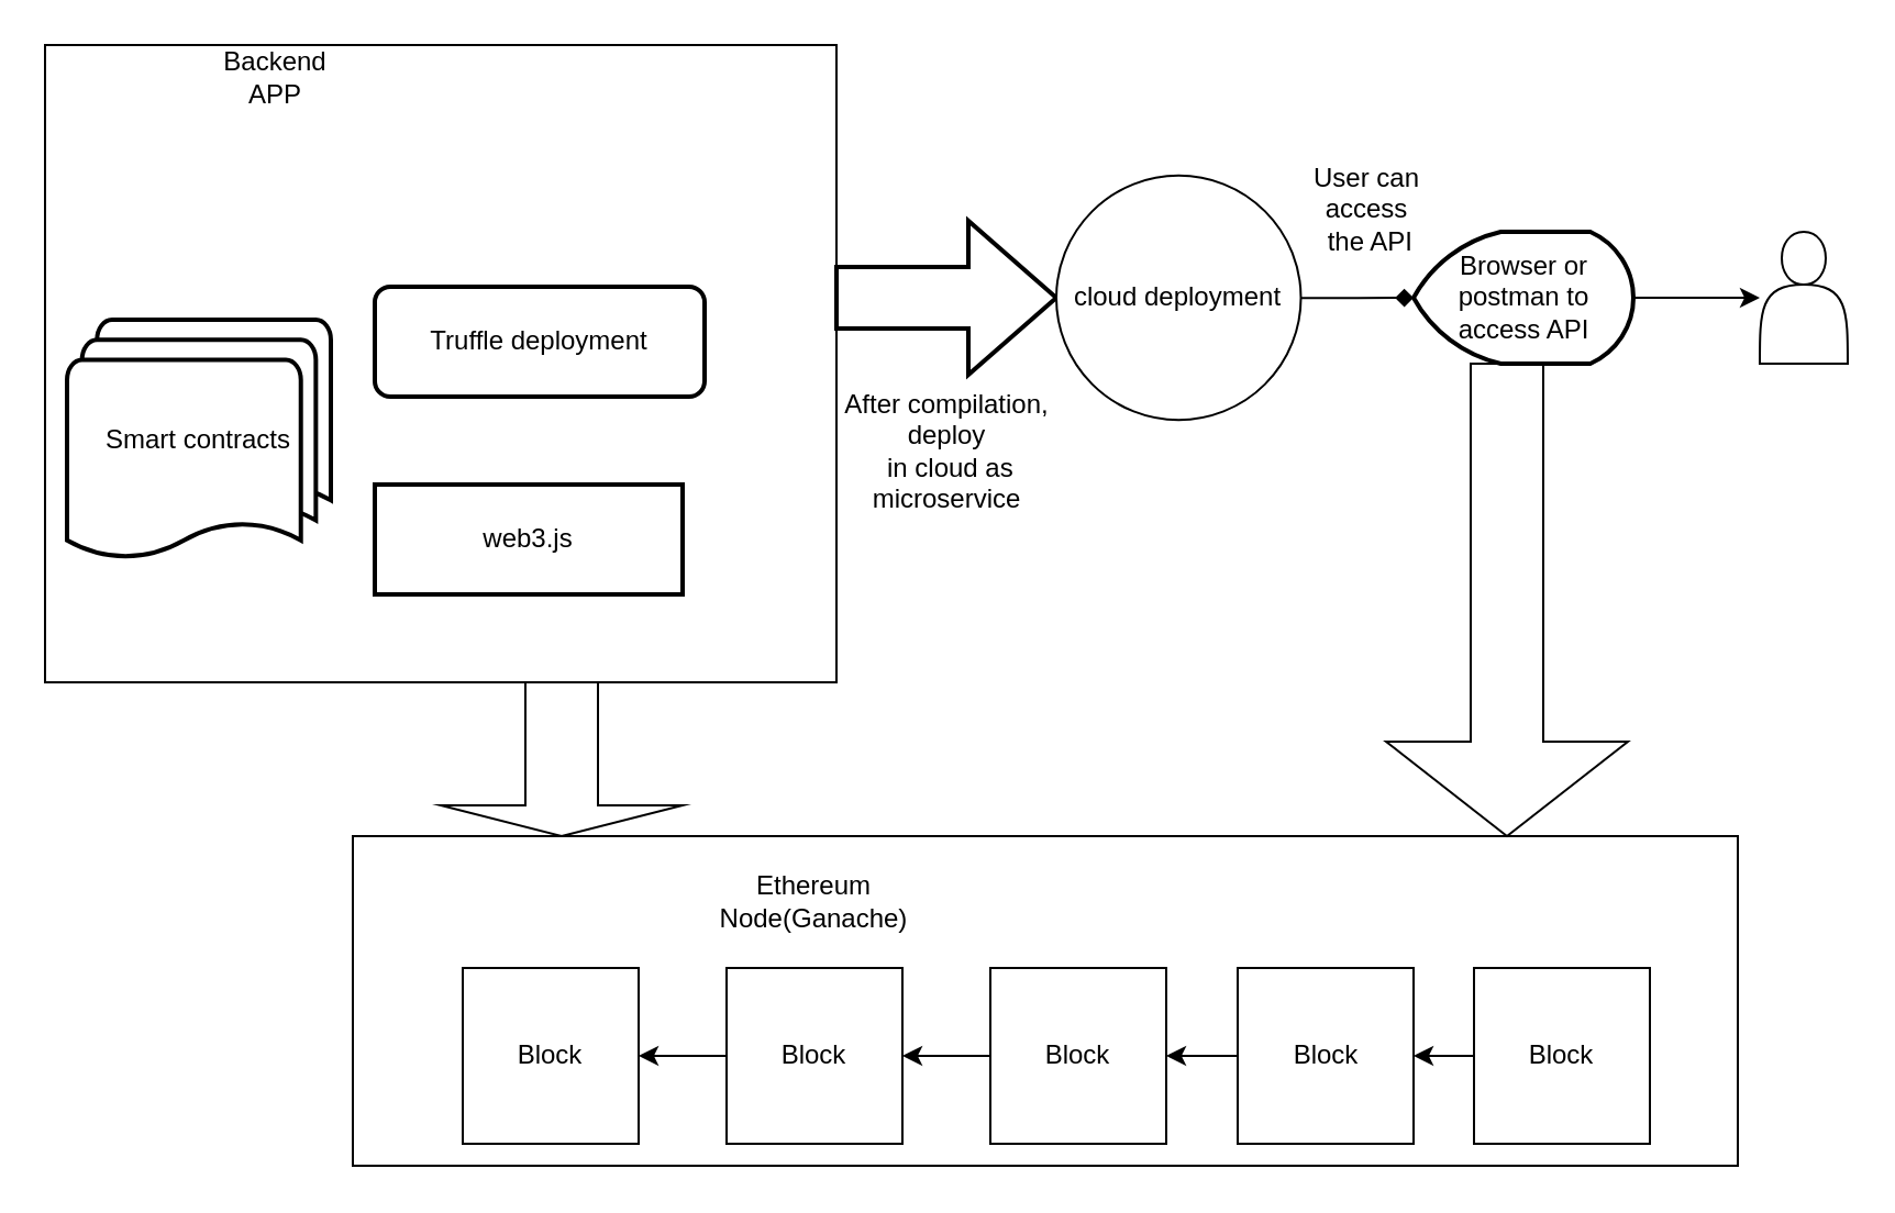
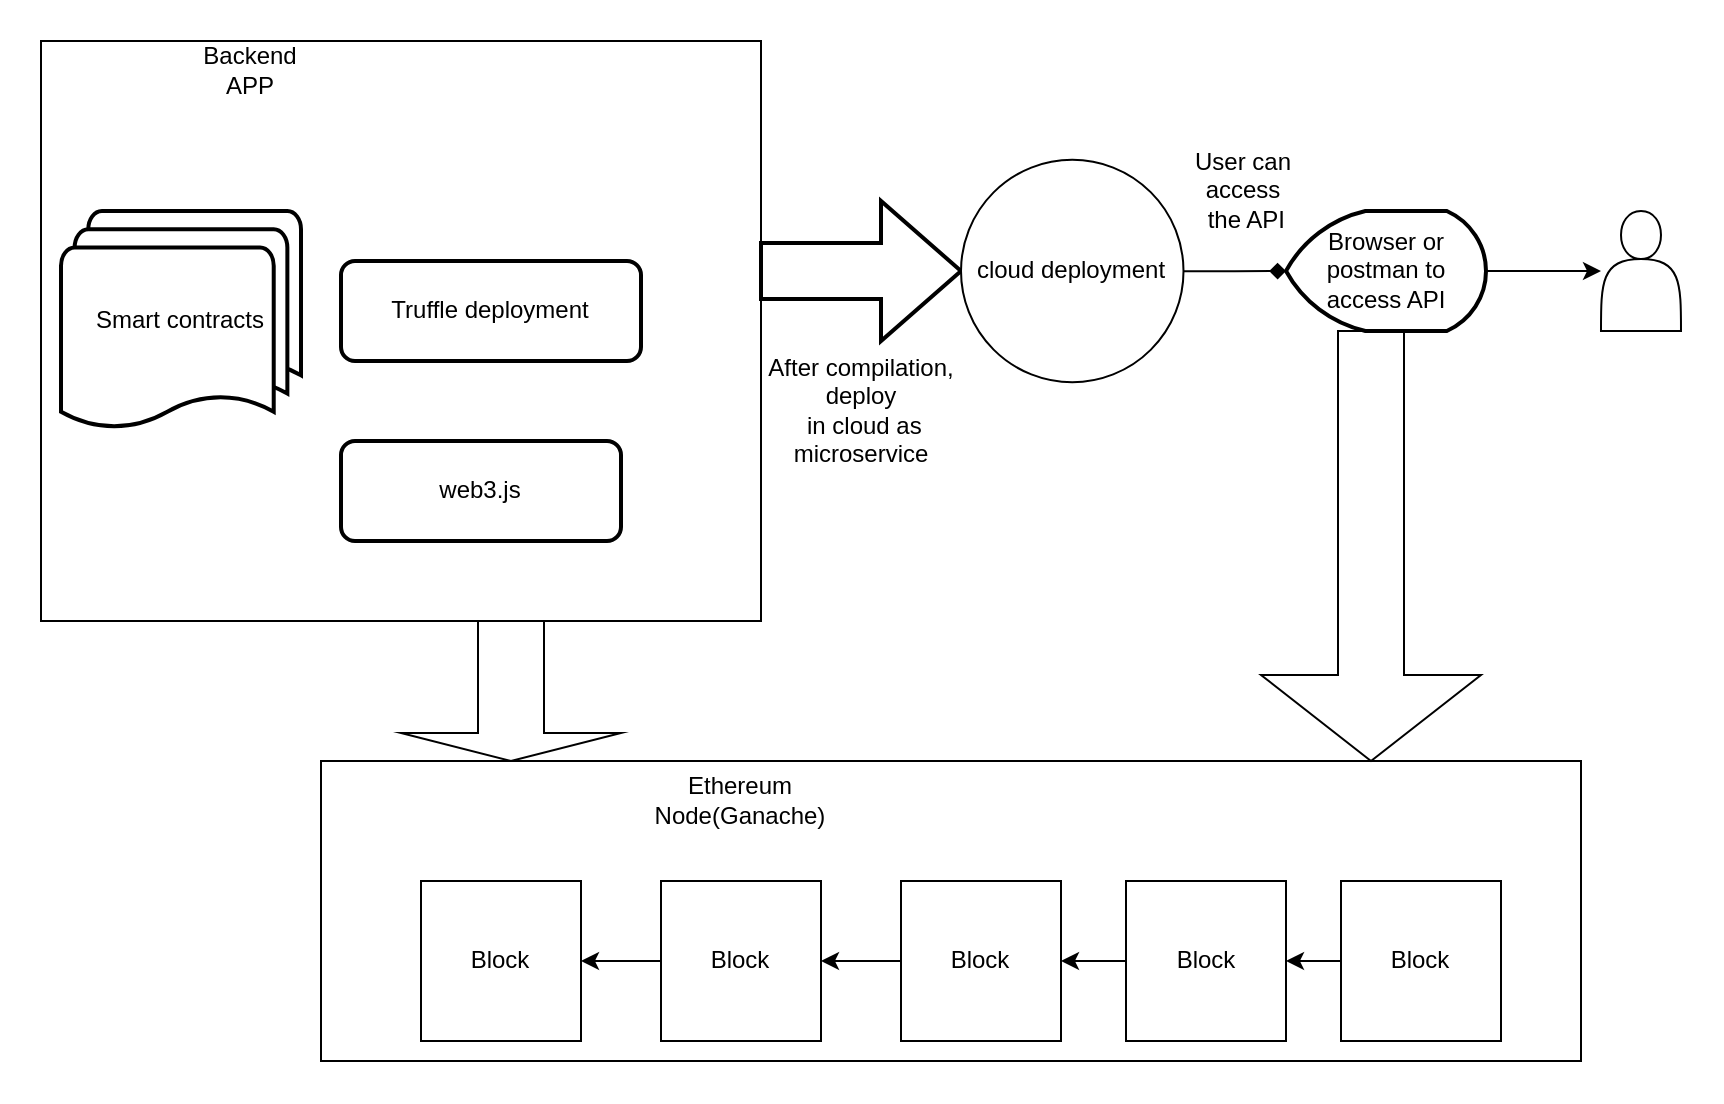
- <mxCell id="3" value="Smart contracts" style="strokeWidth=2;html=1;shape=mxgraph.flowchart.multi-document;whiteSpace=wrap;" vertex="1" parent="1"><mxGeometry x="30" y="145" width="120" height="110" as="geometry" /></mxCell>
+ <mxCell id="3" value="Smart contracts" style="strokeWidth=2;html=1;shape=mxgraph.flowchart.multi-document;whiteSpace=wrap;" vertex="1" parent="1"><mxGeometry x="30" y="105" width="120" height="110" as="geometry" /></mxCell>
- <mxCell id="5" value="web3.js" style="whiteSpace=wrap;html=1;absoluteArcSize=1;arcSize=14;strokeWidth=2;rounded=0;" vertex="1" parent="1"><mxGeometry x="170" y="220" width="140" height="50" as="geometry" /></mxCell>
+ <mxCell id="5" value="web3.js" style="rounded=1;whiteSpace=wrap;html=1;absoluteArcSize=1;arcSize=14;strokeWidth=2;" vertex="1" parent="1"><mxGeometry x="170" y="220" width="140" height="50" as="geometry" /></mxCell>
- <mxCell id="13" value="Ethereum Node(Ganache)" style="text;html=1;strokeColor=none;fillColor=none;align=center;verticalAlign=middle;whiteSpace=wrap;rounded=0;" vertex="1" parent="1"><mxGeometry x="320" y="400" width="100" height="20" as="geometry" /></mxCell>
+ <mxCell id="13" value="Ethereum Node(Ganache)" style="text;html=1;strokeColor=none;fillColor=none;align=center;verticalAlign=middle;whiteSpace=wrap;rounded=0;" vertex="1" parent="1"><mxGeometry x="320" y="390" width="100" height="20" as="geometry" /></mxCell>
